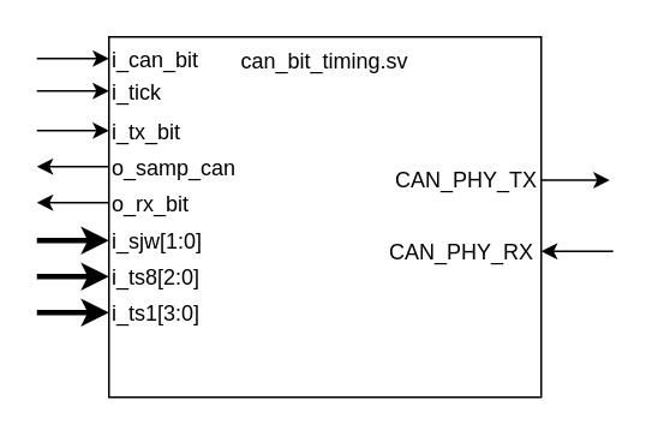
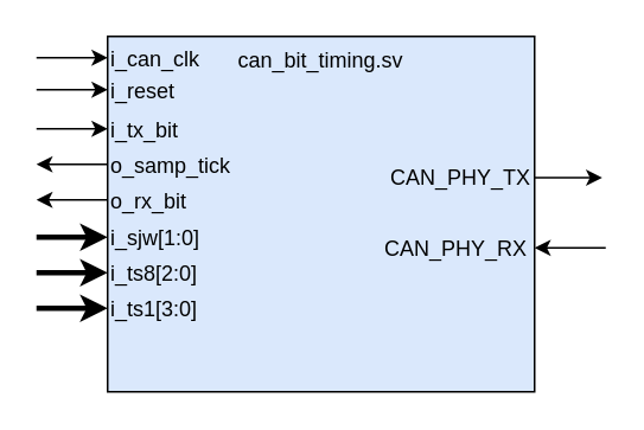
- <mxCell id="13" value="i_can_bit" style="text;html=1;strokeColor=none;fillColor=none;align=left;verticalAlign=middle;whiteSpace=wrap;rounded=0;" vertex="1" parent="1"><mxGeometry x="60" y="22.5" width="40" height="20" as="geometry" /></mxCell>
+ <mxCell id="13" value="i_can_clk" style="text;html=1;strokeColor=none;fillColor=none;align=left;verticalAlign=middle;whiteSpace=wrap;rounded=0;" vertex="1" parent="1"><mxGeometry x="60" y="22.5" width="40" height="20" as="geometry" /></mxCell>
- <mxCell id="14" value="i_tick" style="text;html=1;strokeColor=none;fillColor=none;align=left;verticalAlign=middle;whiteSpace=wrap;rounded=0;" vertex="1" parent="1"><mxGeometry x="60" y="40.5" width="40" height="20" as="geometry" /></mxCell>
+ <mxCell id="14" value="i_reset" style="text;html=1;strokeColor=none;fillColor=none;align=left;verticalAlign=middle;whiteSpace=wrap;rounded=0;" vertex="1" parent="1"><mxGeometry x="60" y="40.5" width="40" height="20" as="geometry" /></mxCell>
- <mxCell id="20" value="o_samp_can" style="text;html=1;strokeColor=none;fillColor=none;align=left;verticalAlign=middle;whiteSpace=wrap;rounded=0;" vertex="1" parent="1"><mxGeometry x="60" y="82.5" width="40" height="20" as="geometry" /></mxCell>
+ <mxCell id="20" value="o_samp_tick" style="text;html=1;strokeColor=none;fillColor=none;align=left;verticalAlign=middle;whiteSpace=wrap;rounded=0;" vertex="1" parent="1"><mxGeometry x="60" y="82.5" width="40" height="20" as="geometry" /></mxCell>
- <mxCell id="12" value="&lt;div&gt;can_bit_timing.sv&lt;br&gt;&lt;/div&gt;&lt;div&gt;&lt;br&gt;&lt;/div&gt;&lt;div&gt;&lt;br&gt;&lt;/div&gt;&lt;div&gt;&lt;br&gt;&lt;/div&gt;&lt;div&gt;&lt;br&gt;&lt;/div&gt;&lt;div&gt;&lt;br&gt;&lt;/div&gt;&lt;div&gt;&lt;br&gt;&lt;/div&gt;&lt;div&gt;&lt;br&gt;&lt;/div&gt;&lt;div&gt;&lt;br&gt;&lt;/div&gt;&lt;div&gt;&lt;br&gt;&lt;/div&gt;&lt;div&gt;&lt;br&gt;&lt;/div&gt;&lt;div&gt;&lt;br&gt;&lt;/div&gt;&lt;div&gt;&lt;br&gt;&lt;/div&gt;" style="rounded=0;whiteSpace=wrap;html=1;" vertex="1" parent="1"><mxGeometry x="60" y="20" width="240" height="200" as="geometry" /></mxCell>
+ <mxCell id="12" value="&lt;div&gt;can_bit_timing.sv&lt;br&gt;&lt;/div&gt;&lt;div&gt;&lt;br&gt;&lt;/div&gt;&lt;div&gt;&lt;br&gt;&lt;/div&gt;&lt;div&gt;&lt;br&gt;&lt;/div&gt;&lt;div&gt;&lt;br&gt;&lt;/div&gt;&lt;div&gt;&lt;br&gt;&lt;/div&gt;&lt;div&gt;&lt;br&gt;&lt;/div&gt;&lt;div&gt;&lt;br&gt;&lt;/div&gt;&lt;div&gt;&lt;br&gt;&lt;/div&gt;&lt;div&gt;&lt;br&gt;&lt;/div&gt;&lt;div&gt;&lt;br&gt;&lt;/div&gt;&lt;div&gt;&lt;br&gt;&lt;/div&gt;&lt;div&gt;&lt;br&gt;&lt;/div&gt;" style="rounded=0;whiteSpace=wrap;html=1;fillColor=#dae8fc;" vertex="1" parent="1"><mxGeometry x="60" y="20" width="240" height="200" as="geometry" /></mxCell>
